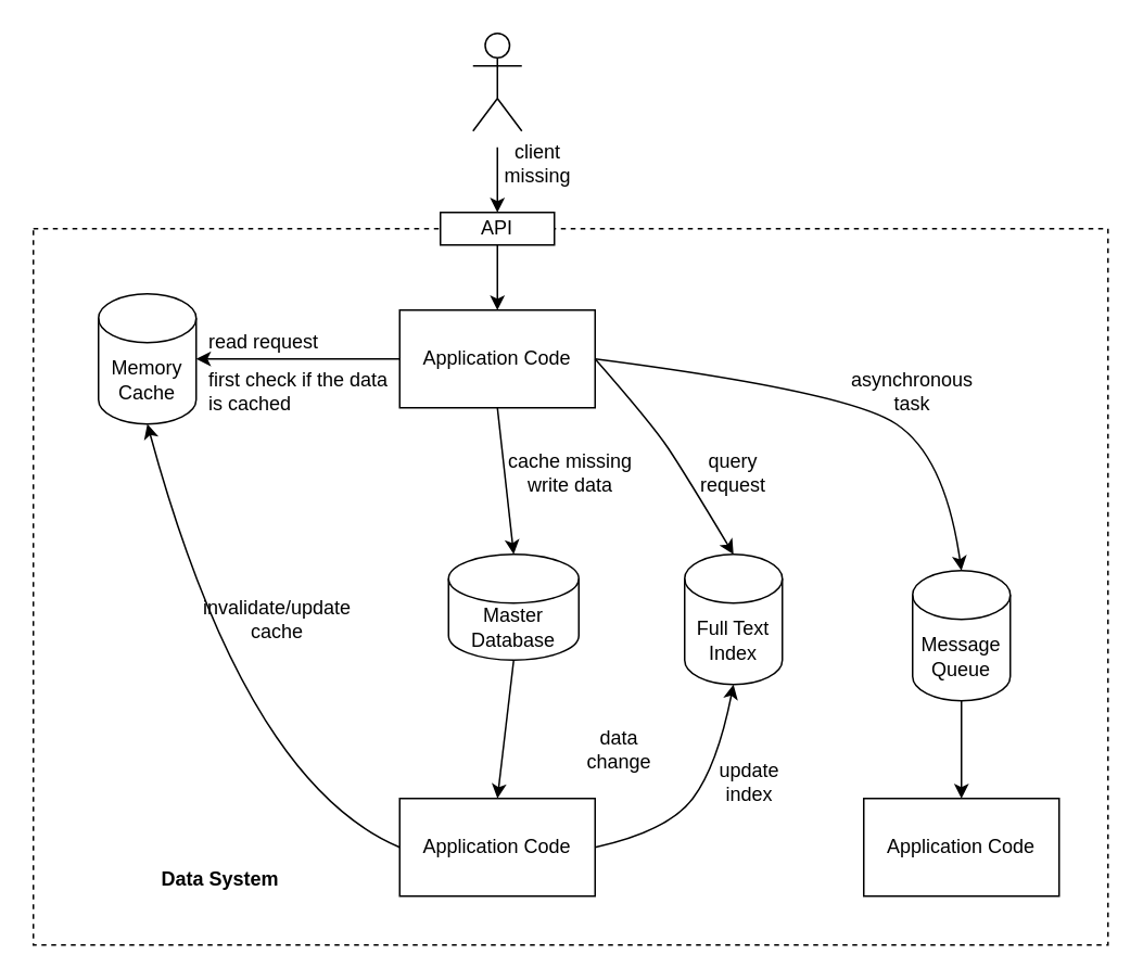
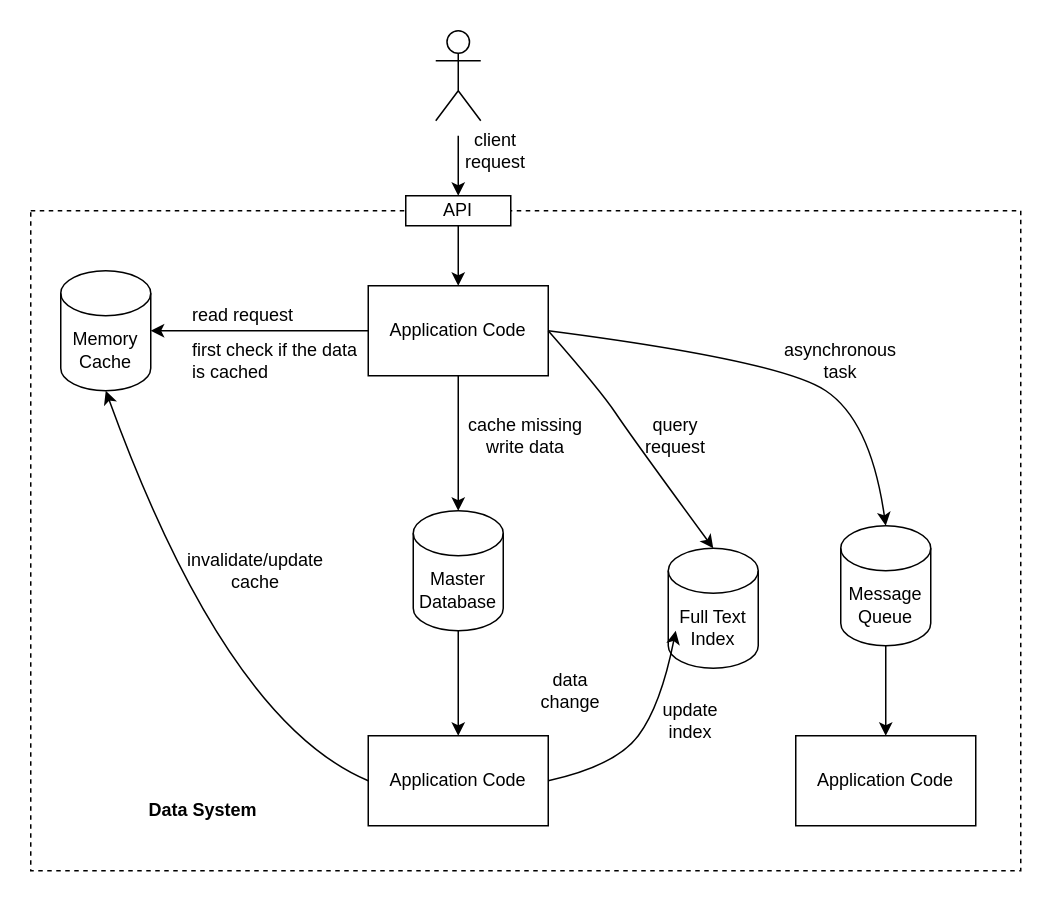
- <mxCell id="15" value="client missing" style="text;html=1;strokeColor=none;fillColor=none;align=center;verticalAlign=middle;whiteSpace=wrap;rounded=0;" parent="2" vertex="1"><mxGeometry x="290" y="70" width="40" height="20" as="geometry" /></mxCell>
+ <mxCell id="15" value="client request" style="text;html=1;strokeColor=none;fillColor=none;align=center;verticalAlign=middle;whiteSpace=wrap;rounded=0;" parent="2" vertex="1"><mxGeometry x="290" y="70" width="40" height="20" as="geometry" /></mxCell>
- <mxCell id="6" value="Memory Cache" style="shape=cylinder3;whiteSpace=wrap;html=1;boundedLbl=1;backgroundOutline=1;size=15;" parent="2" vertex="1"><mxGeometry x="40" y="160" width="60" height="80" as="geometry" /></mxCell>
+ <mxCell id="6" value="Memory Cache" style="shape=cylinder3;whiteSpace=wrap;html=1;boundedLbl=1;backgroundOutline=1;size=15;" parent="2" vertex="1"><mxGeometry x="20" y="160" width="60" height="80" as="geometry" /></mxCell>
- <mxCell id="8" value="Master Database" style="shape=cylinder3;whiteSpace=wrap;html=1;boundedLbl=1;backgroundOutline=1;size=15;" parent="2" vertex="1"><mxGeometry x="255" y="320" width="80" height="65" as="geometry" /></mxCell>
+ <mxCell id="8" value="Master Database" style="shape=cylinder3;whiteSpace=wrap;html=1;boundedLbl=1;backgroundOutline=1;size=15;" parent="2" vertex="1"><mxGeometry x="255" y="320" width="60" height="80" as="geometry" /></mxCell>
- <mxCell id="22" value="Full Text Index" style="shape=cylinder3;whiteSpace=wrap;html=1;boundedLbl=1;backgroundOutline=1;size=15;" parent="2" vertex="1"><mxGeometry x="400" y="320" width="60" height="80" as="geometry" /></mxCell>
+ <mxCell id="22" value="Full Text Index" style="shape=cylinder3;whiteSpace=wrap;html=1;boundedLbl=1;backgroundOutline=1;size=15;" parent="2" vertex="1"><mxGeometry x="425" y="345" width="60" height="80" as="geometry" /></mxCell>
